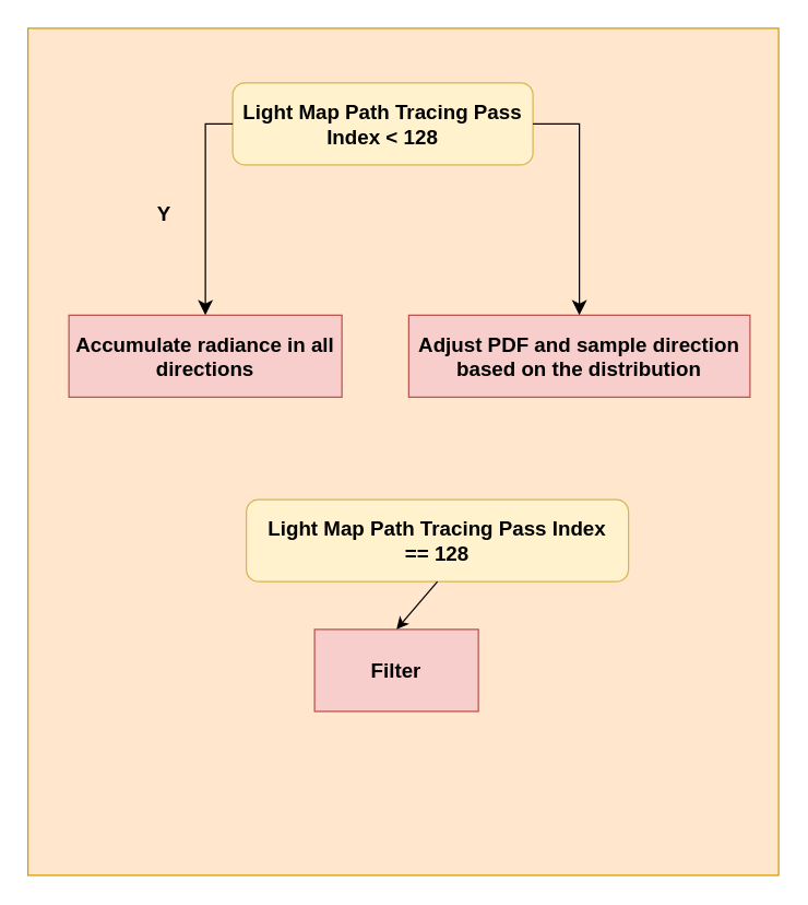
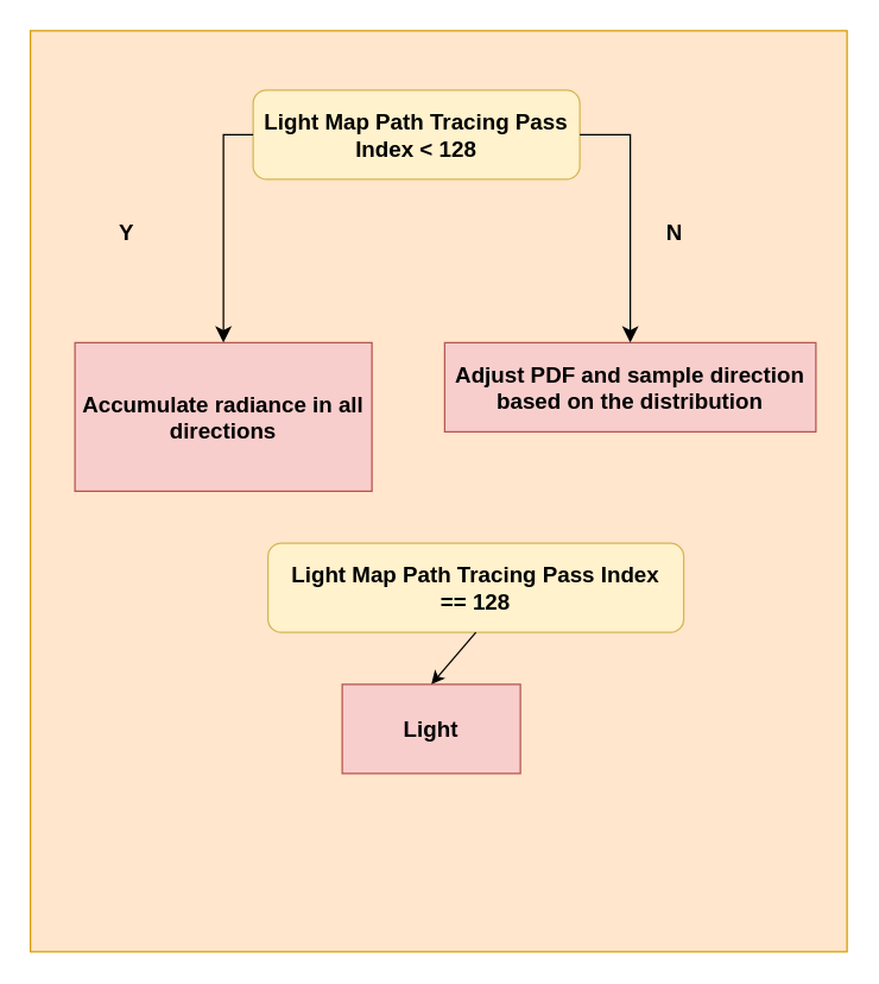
- <mxCell id="8" value="&lt;b&gt;&lt;font style=&quot;font-size: 15px;&quot;&gt;Y&lt;/font&gt;&lt;/b&gt;" style="text;html=1;align=center;verticalAlign=middle;whiteSpace=wrap;rounded=0;" vertex="1" parent="1"><mxGeometry x="90" y="140" width="60" height="30" as="geometry" /></mxCell>
+ <mxCell id="8" value="&lt;b&gt;&lt;font style=&quot;font-size: 15px;&quot;&gt;Y&lt;/font&gt;&lt;/b&gt;" style="text;html=1;align=center;verticalAlign=middle;whiteSpace=wrap;rounded=0;" vertex="1" parent="1"><mxGeometry x="55" y="140" width="60" height="30" as="geometry" /></mxCell>
+ <mxCell id="9" value="&lt;b&gt;&lt;font style=&quot;font-size: 15px;&quot;&gt;N&lt;/font&gt;&lt;/b&gt;" style="text;html=1;align=center;verticalAlign=middle;whiteSpace=wrap;rounded=0;" vertex="1" parent="1"><mxGeometry x="424" y="140" width="60" height="30" as="geometry" /></mxCell>
- <mxCell id="4" value="&lt;p data-pm-slice=&quot;1 1 []&quot; data-wt-guid=&quot;d6393849-77a8-466a-bedb-4326f969633b&quot; class=&quot;pb-2 min-w-[1px]&quot; data-private=&quot;redact&quot; style=&quot;font-size: 15px;&quot;&gt;Accumulate radiance in all directions&lt;/p&gt;" style="rounded=0;whiteSpace=wrap;html=1;fontStyle=1;fontSize=15;fillColor=#f8cecc;strokeColor=#b85450;" vertex="1" parent="1"><mxGeometry x="50" y="230" width="200" height="60" as="geometry" /></mxCell>
+ <mxCell id="4" value="&lt;p data-pm-slice=&quot;1 1 []&quot; data-wt-guid=&quot;d6393849-77a8-466a-bedb-4326f969633b&quot; class=&quot;pb-2 min-w-[1px]&quot; data-private=&quot;redact&quot; style=&quot;font-size: 15px;&quot;&gt;Accumulate radiance in all directions&lt;/p&gt;" style="rounded=0;whiteSpace=wrap;html=1;fontStyle=1;fontSize=15;fillColor=#f8cecc;strokeColor=#b85450;" vertex="1" parent="1"><mxGeometry x="50" y="230" width="200" height="100" as="geometry" /></mxCell>
- <mxCell id="11" value="Filter" style="rounded=0;whiteSpace=wrap;html=1;fillColor=#f8cecc;strokeColor=#b85450;fontSize=15;fontStyle=1" vertex="1" parent="1"><mxGeometry x="230" y="460" width="120" height="60" as="geometry" /></mxCell>
+ <mxCell id="11" value="Light" style="rounded=0;whiteSpace=wrap;html=1;fillColor=#f8cecc;strokeColor=#b85450;fontSize=15;fontStyle=1" vertex="1" parent="1"><mxGeometry x="230" y="460" width="120" height="60" as="geometry" /></mxCell>
